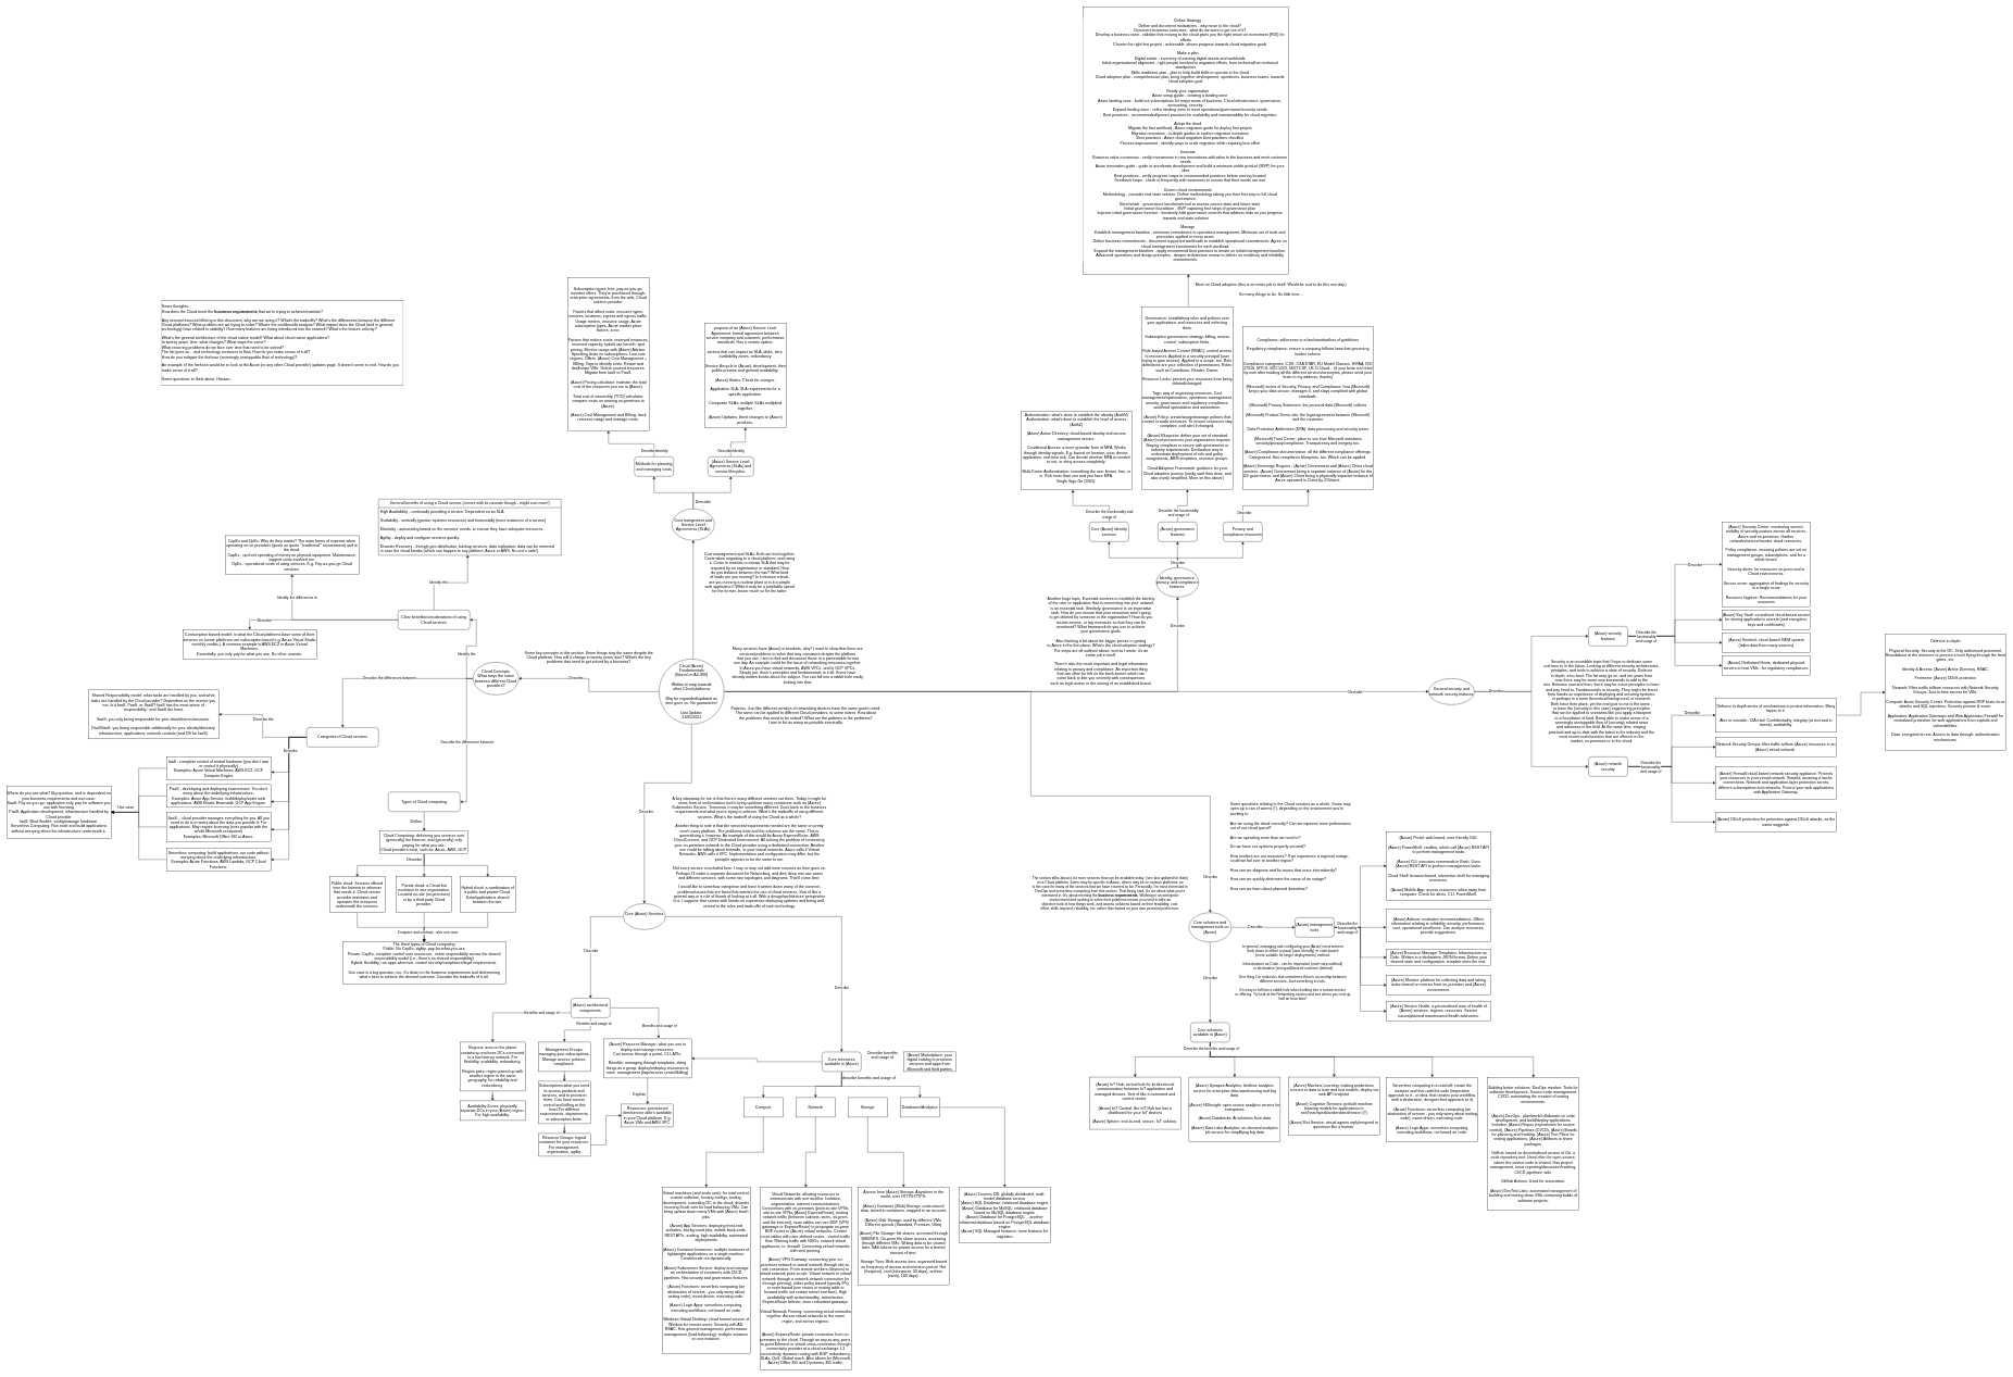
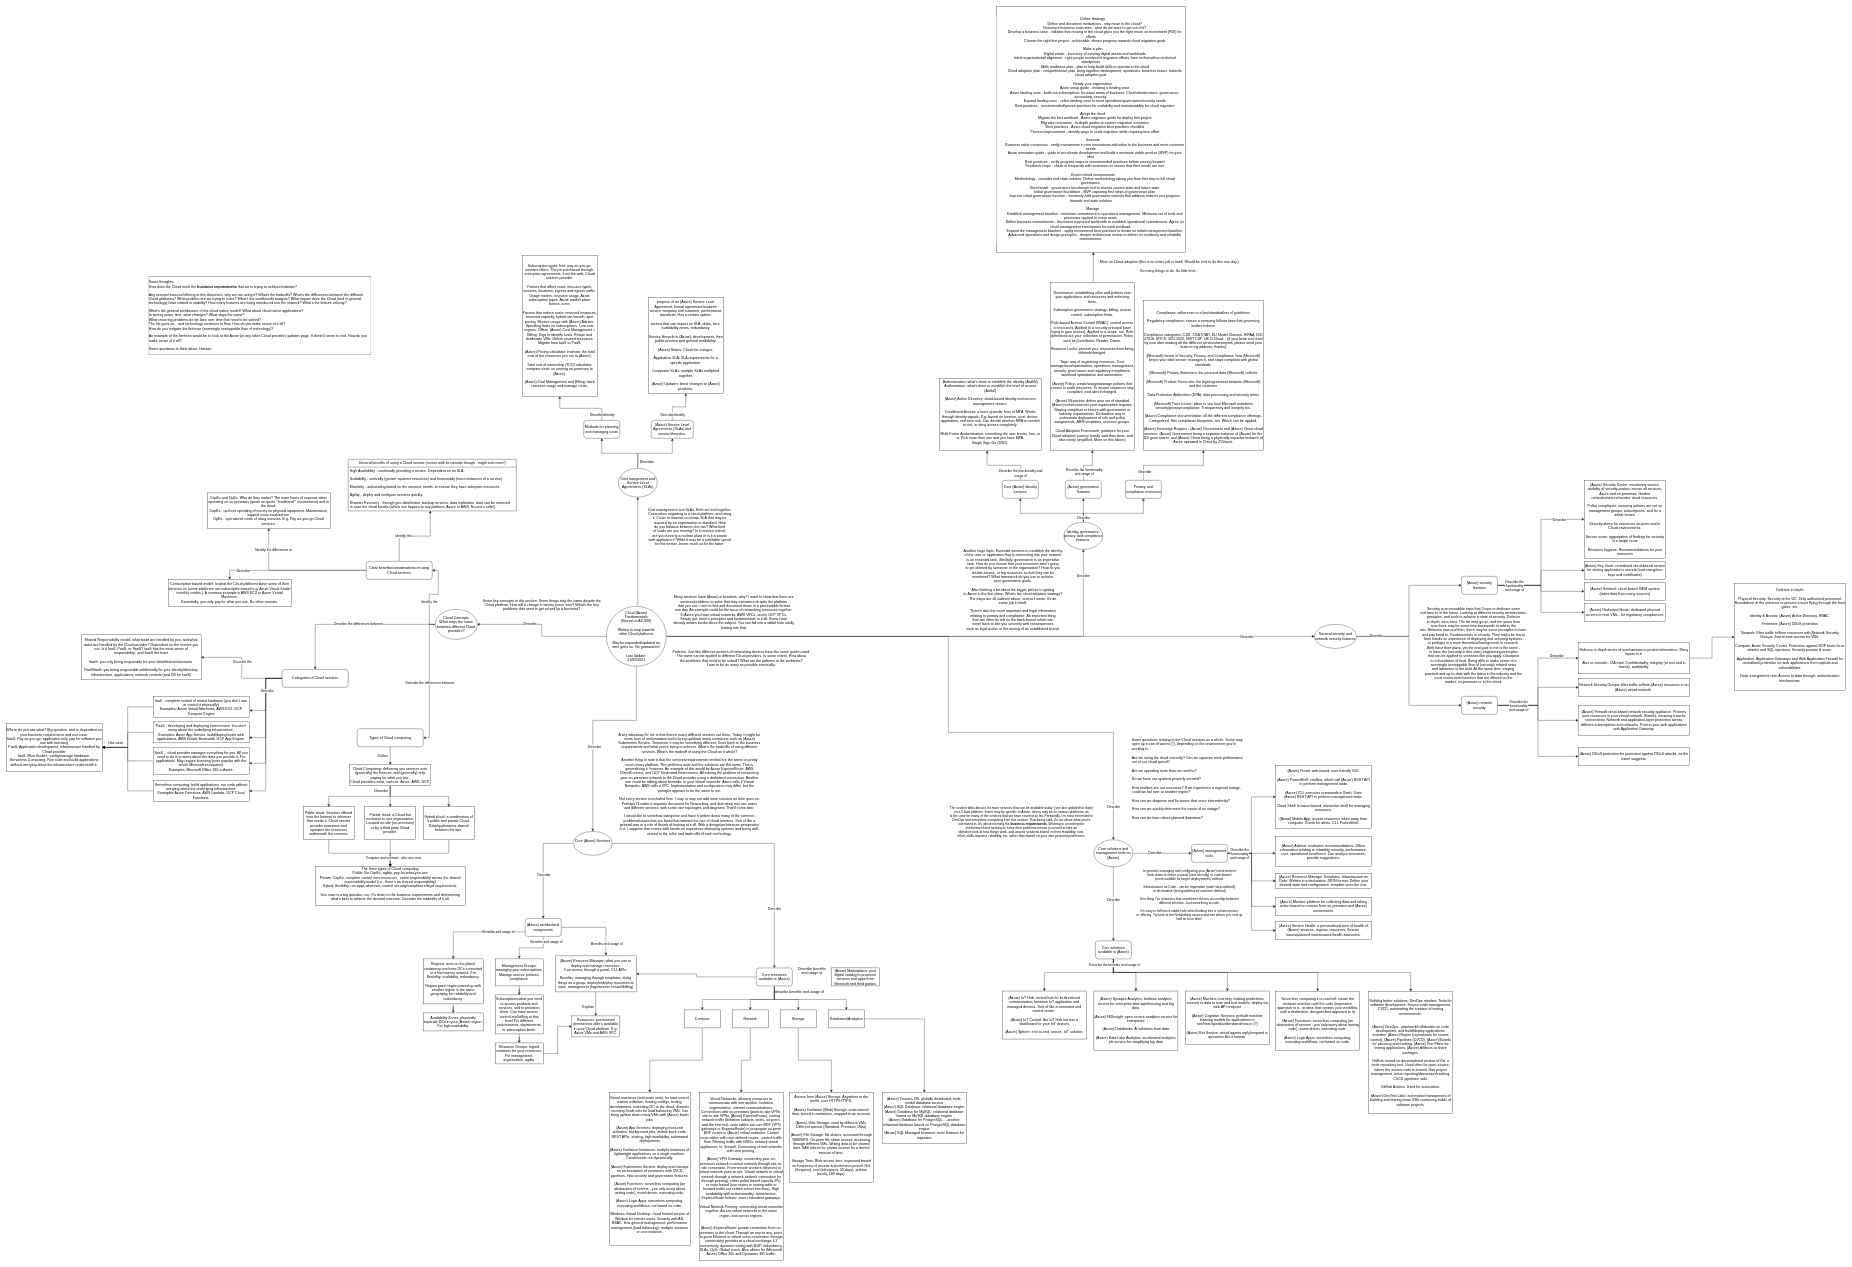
+ <mxCell id="106" style="edgeStyle=orthogonalEdgeStyle;rounded=0;orthogonalLoop=1;jettySize=auto;html=1;" edge="1" parent="1" source="109" target="128"><mxGeometry relative="1" as="geometry"><Array as="points"><mxPoint x="2580" y="3330" /><mxPoint x="2660" y="3330" /></Array></mxGeometry></mxCell>
